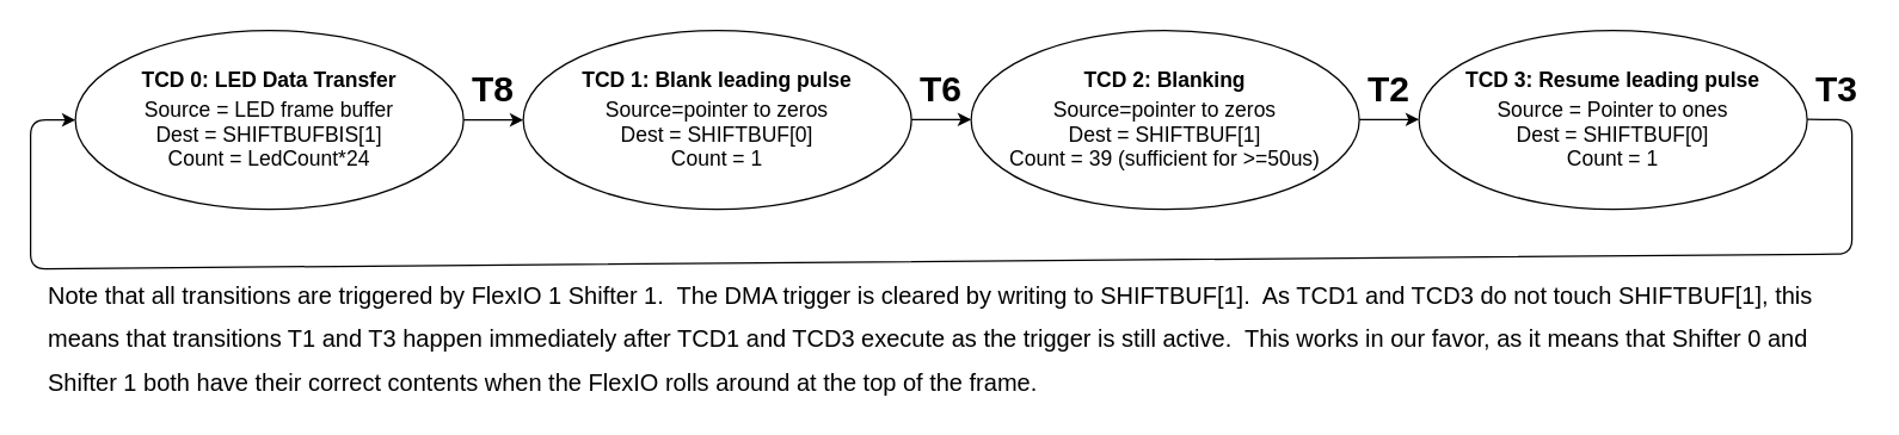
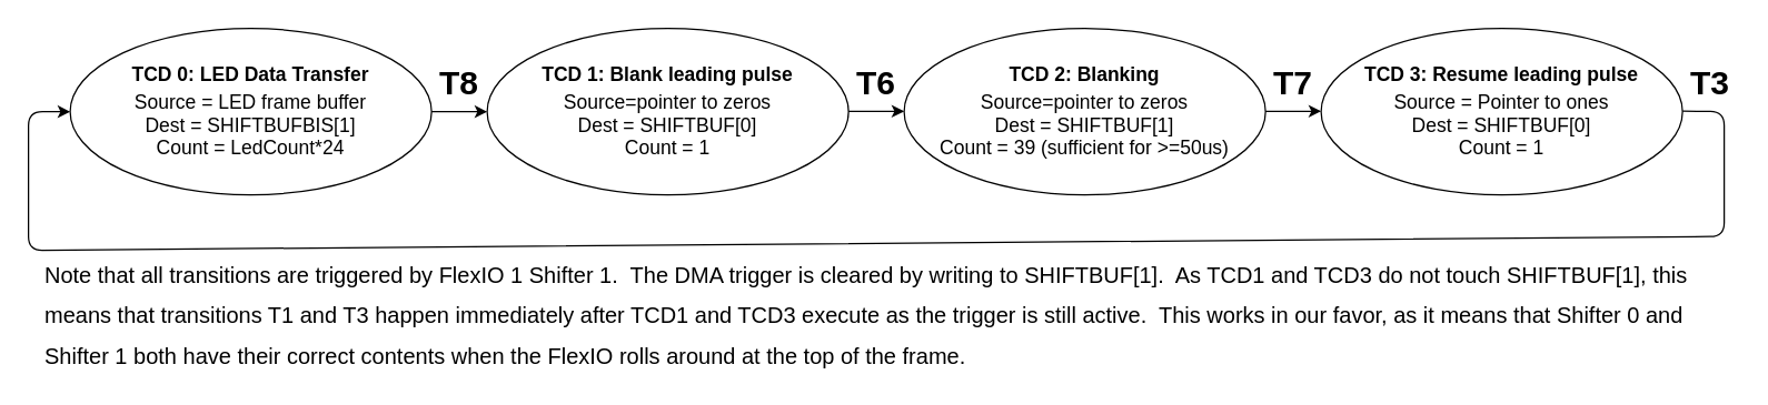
- <mxCell id="16" value="T2" style="text;html=1;strokeColor=none;fillColor=none;align=center;verticalAlign=middle;whiteSpace=wrap;rounded=0;fontStyle=1;fontSize=24;" parent="1" vertex="1"><mxGeometry x="910" y="50" width="40" height="20" as="geometry" /></mxCell>
+ <mxCell id="16" value="T7" style="text;html=1;strokeColor=none;fillColor=none;align=center;verticalAlign=middle;whiteSpace=wrap;rounded=0;fontStyle=1;fontSize=24;" parent="1" vertex="1"><mxGeometry x="910" y="50" width="40" height="20" as="geometry" /></mxCell>
